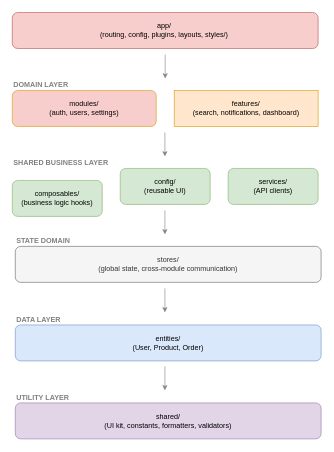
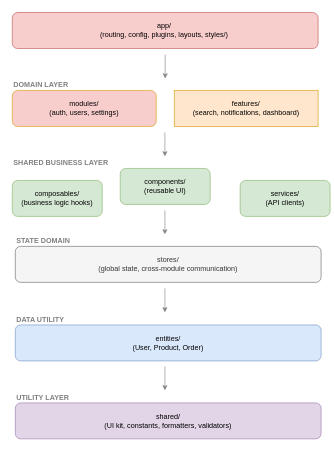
- <mxCell id="6" value="config/&lt;div&gt;(reusable UI)&lt;/div&gt;" style="rounded=1;whiteSpace=wrap;html=1;fillColor=#d5e8d4;strokeColor=#82b366;" parent="1" vertex="1"><mxGeometry x="200" y="280" width="150" height="60" as="geometry" /></mxCell>
+ <mxCell id="6" value="components/&lt;div&gt;(reusable UI)&lt;/div&gt;" style="rounded=1;whiteSpace=wrap;html=1;fillColor=#d5e8d4;strokeColor=#82b366;" parent="1" vertex="1"><mxGeometry x="200" y="280" width="150" height="60" as="geometry" /></mxCell>
- <mxCell id="9" value="services/&lt;div&gt;(API clients)&lt;/div&gt;" style="rounded=1;whiteSpace=wrap;html=1;fillColor=#d5e8d4;strokeColor=#82b366;" parent="1" vertex="1"><mxGeometry x="380" y="280" width="150" height="60" as="geometry" /></mxCell>
+ <mxCell id="9" value="services/&lt;div&gt;(API clients)&lt;/div&gt;" style="rounded=1;whiteSpace=wrap;html=1;fillColor=#d5e8d4;strokeColor=#82b366;" parent="1" vertex="1"><mxGeometry x="400" y="300" width="150" height="60" as="geometry" /></mxCell>
- <mxCell id="13" value="DATA LAYER" style="text;html=1;align=left;verticalAlign=bottom;whiteSpace=wrap;rounded=0;fontStyle=1;labelBackgroundColor=none;fontColor=#808080;" parent="1" vertex="1"><mxGeometry x="25" y="511" width="510" height="30" as="geometry" /></mxCell>
+ <mxCell id="13" value="DATA UTILITY" style="text;html=1;align=left;verticalAlign=bottom;whiteSpace=wrap;rounded=0;fontStyle=1;labelBackgroundColor=none;fontColor=#808080;" parent="1" vertex="1"><mxGeometry x="25" y="511" width="510" height="30" as="geometry" /></mxCell>
